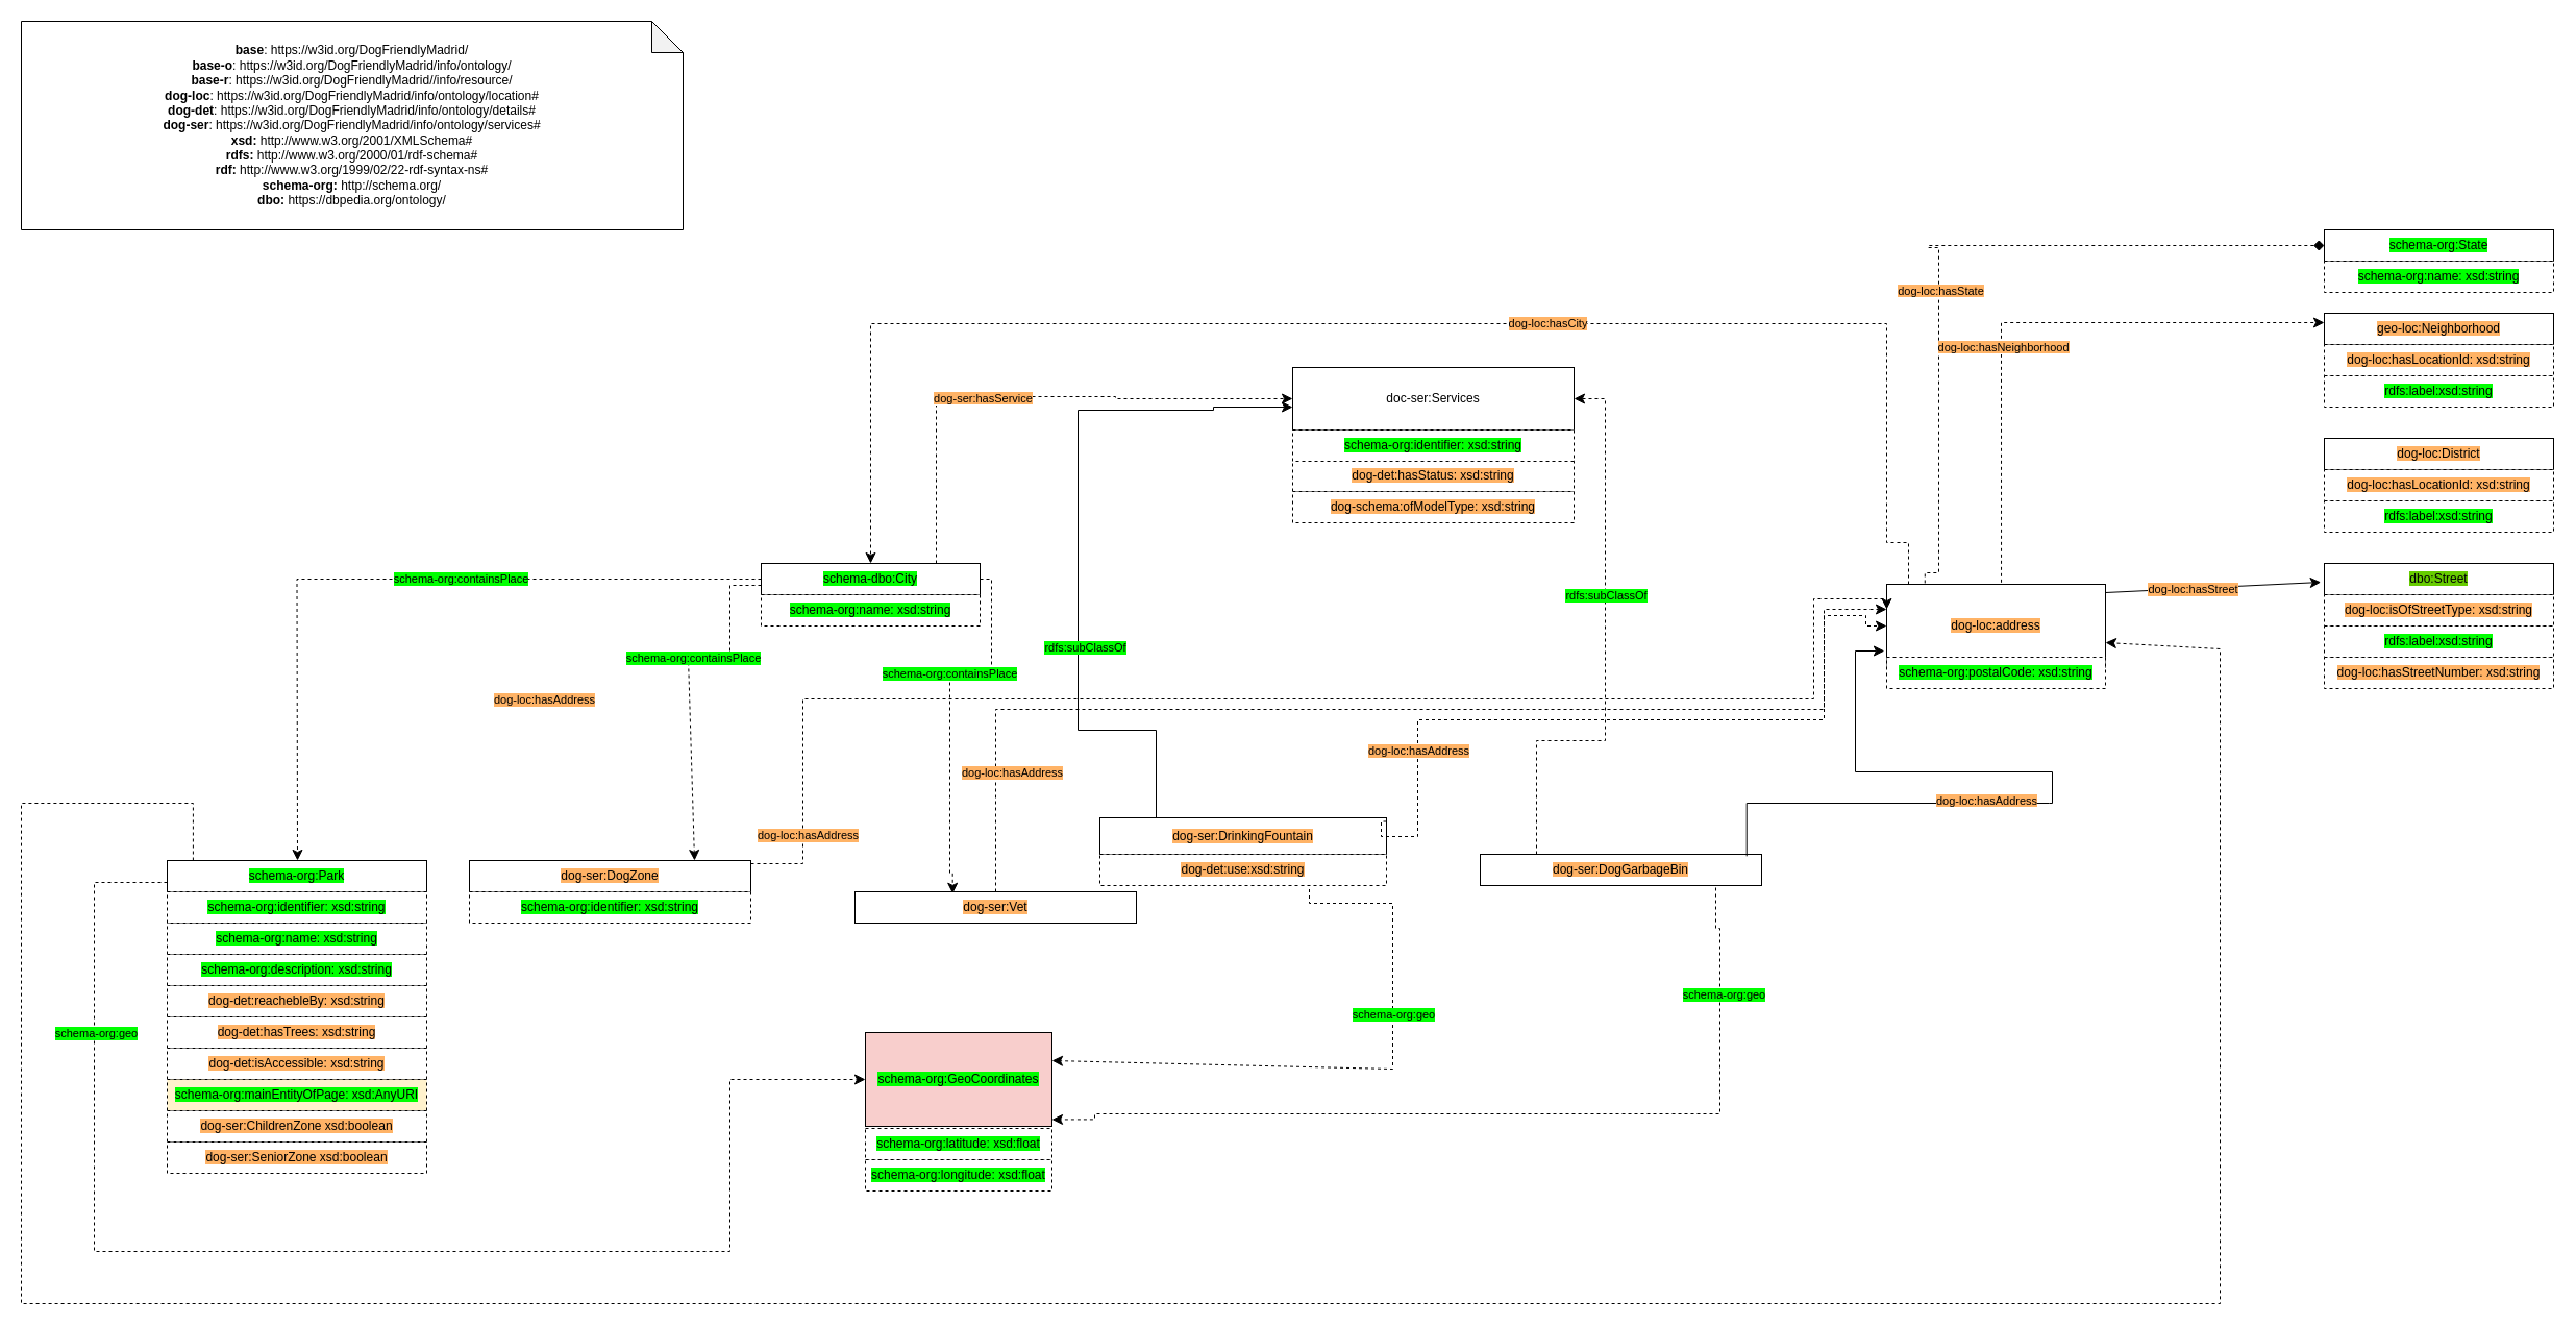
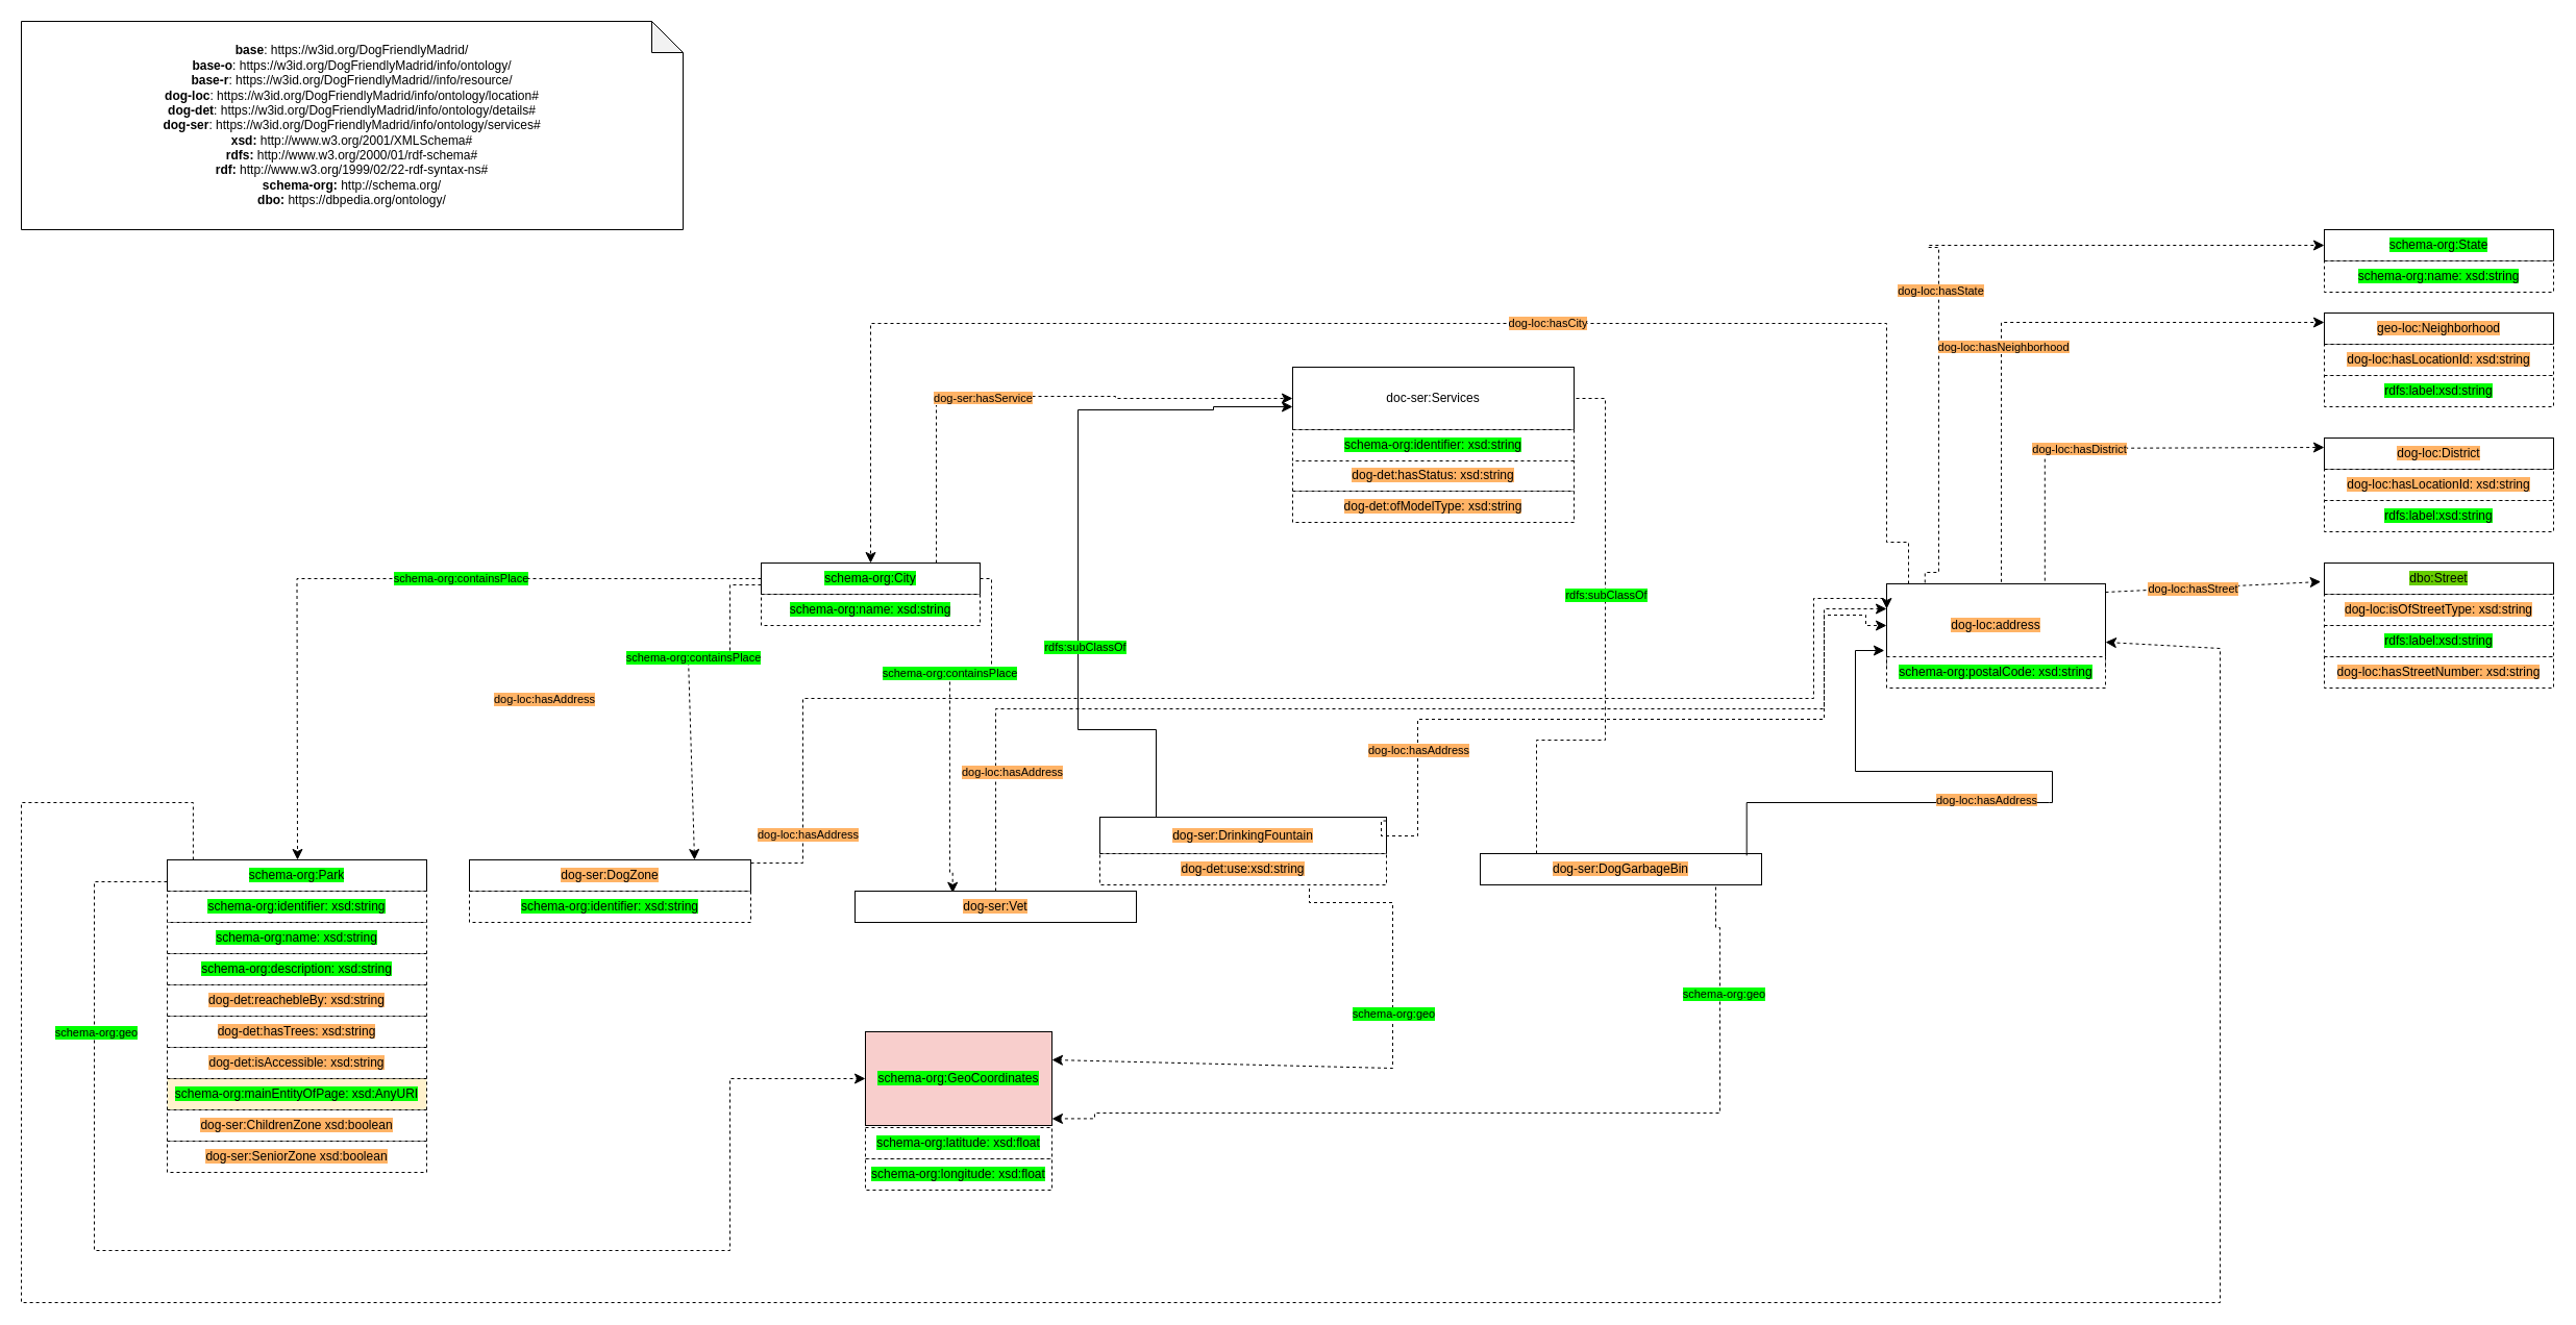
- <mxCell id="54" value="" style="endArrow=diamond;html=1;exitX=0.175;exitY=-0.013;exitDx=0;exitDy=0;entryX=0;entryY=0.5;entryDx=0;entryDy=0;endSize=8;dashed=1;arcSize=0;rounded=0;exitPerimeter=0;edgeStyle=orthogonalEdgeStyle;" parent="1" source="14" target="49" edge="1"><mxGeometry width="50" height="50" relative="1" as="geometry"><mxPoint x="1400" y="420" as="sourcePoint" /><mxPoint x="1574" y="420" as="targetPoint" /><Array as="points"><mxPoint x="1860" y="549" /><mxPoint x="1860" y="237" /><mxPoint x="1850" y="237" /><mxPoint x="1850" y="235" /></Array></mxGeometry></mxCell>
+ <mxCell id="54" value="" style="endArrow=classic;html=1;exitX=0.175;exitY=-0.013;exitDx=0;exitDy=0;entryX=0;entryY=0.5;entryDx=0;entryDy=0;endSize=8;dashed=1;arcSize=0;rounded=0;exitPerimeter=0;edgeStyle=orthogonalEdgeStyle;" parent="1" source="14" target="49" edge="1"><mxGeometry width="50" height="50" relative="1" as="geometry"><mxPoint x="1400" y="420" as="sourcePoint" /><mxPoint x="1574" y="420" as="targetPoint" /><Array as="points"><mxPoint x="1860" y="549" /><mxPoint x="1860" y="237" /><mxPoint x="1850" y="237" /><mxPoint x="1850" y="235" /></Array></mxGeometry></mxCell>
- <mxCell id="22" value="" style="endArrow=classic;html=1;endSize=8;dashed=1;arcSize=0;rounded=0;edgeStyle=orthogonalEdgeStyle;entryX=1;entryY=0.5;entryDx=0;entryDy=0;exitX=0.2;exitY=0;exitDx=0;exitDy=0;" parent="1" source="21" target="69" edge="1"><mxGeometry width="50" height="50" relative="1" as="geometry"><mxPoint x="1750" y="781.28" as="sourcePoint" /><mxPoint x="1660" y="790" as="targetPoint" /><Array as="points"><mxPoint x="1474" y="710" /><mxPoint x="1540" y="710" /><mxPoint x="1540" y="382" /></Array></mxGeometry></mxCell>
+ <mxCell id="22" value="" style="endArrow=none;html=1;endSize=8;dashed=1;arcSize=0;rounded=0;edgeStyle=orthogonalEdgeStyle;entryX=1;entryY=0.5;entryDx=0;entryDy=0;exitX=0.2;exitY=0;exitDx=0;exitDy=0;" parent="1" source="21" target="69" edge="1"><mxGeometry width="50" height="50" relative="1" as="geometry"><mxPoint x="1750" y="781.28" as="sourcePoint" /><mxPoint x="1660" y="790" as="targetPoint" /><Array as="points"><mxPoint x="1474" y="710" /><mxPoint x="1540" y="710" /><mxPoint x="1540" y="382" /></Array></mxGeometry></mxCell>
+ <mxCell id="60" value="" style="endArrow=classic;html=1;exitX=0.723;exitY=-0.036;exitDx=0;exitDy=0;entryX=0;entryY=0.3;entryDx=0;entryDy=0;endSize=8;dashed=1;arcSize=0;rounded=0;exitPerimeter=0;edgeStyle=orthogonalEdgeStyle;" parent="1" source="14" target="40" edge="1"><mxGeometry width="50" height="50" relative="1" as="geometry"><mxPoint x="1470" y="500" as="sourcePoint" /><mxPoint x="1644" y="500" as="targetPoint" /><Array as="points"><mxPoint x="1962" y="430" /><mxPoint x="2230" y="430" /></Array></mxGeometry></mxCell>
+ <mxCell id="61" value="&lt;span style=&quot;background-color: rgb(255, 179, 102);&quot;&gt;dog-loc:hasDistrict&lt;/span&gt;" style="edgeLabel;html=1;align=center;verticalAlign=middle;resizable=0;points=[];" parent="60" vertex="1" connectable="0"><mxGeometry x="-0.191" y="-1" relative="1" as="geometry"><mxPoint as="offset" /></mxGeometry></mxCell>
- <mxCell id="72" value="&lt;span style=&quot;background-color: rgb(255, 179, 102);&quot;&gt;dog-schema:ofModelType: xsd:string&lt;/span&gt;" style="rounded=0;whiteSpace=wrap;html=1;snapToPoint=1;points=[[0.1,0],[0.2,0],[0.3,0],[0.4,0],[0.5,0],[0.6,0],[0.7,0],[0.8,0],[0.9,0],[0,0.1],[0,0.3],[0,0.5],[0,0.7],[0,0.9],[0.1,1],[0.2,1],[0.3,1],[0.4,1],[0.5,1],[0.6,1],[0.7,1],[0.8,1],[0.9,1],[1,0.1],[1,0.3],[1,0.5],[1,0.7],[1,0.9]];dashed=1;" parent="1" vertex="1"><mxGeometry x="1240" y="471" width="270" height="30" as="geometry" /></mxCell>
+ <mxCell id="72" value="&lt;span style=&quot;background-color: rgb(255, 179, 102);&quot;&gt;dog-det:ofModelType: xsd:string&lt;/span&gt;" style="rounded=0;whiteSpace=wrap;html=1;snapToPoint=1;points=[[0.1,0],[0.2,0],[0.3,0],[0.4,0],[0.5,0],[0.6,0],[0.7,0],[0.8,0],[0.9,0],[0,0.1],[0,0.3],[0,0.5],[0,0.7],[0,0.9],[0.1,1],[0.2,1],[0.3,1],[0.4,1],[0.5,1],[0.6,1],[0.7,1],[0.8,1],[0.9,1],[1,0.1],[1,0.3],[1,0.5],[1,0.7],[1,0.9]];dashed=1;" parent="1" vertex="1"><mxGeometry x="1240" y="471" width="270" height="30" as="geometry" /></mxCell>
- <mxCell id="3" value="&lt;span style=&quot;background-color: rgb(0, 255, 0);&quot;&gt;schema-dbo:City&lt;/span&gt;" style="rounded=0;whiteSpace=wrap;html=1;snapToPoint=1;points=[[0.1,0],[0.2,0],[0.3,0],[0.4,0],[0.5,0],[0.6,0],[0.7,0],[0.8,0],[0.9,0],[0,0.1],[0,0.3],[0,0.5],[0,0.7],[0,0.9],[0.1,1],[0.2,1],[0.3,1],[0.4,1],[0.5,1],[0.6,1],[0.7,1],[0.8,1],[0.9,1],[1,0.1],[1,0.3],[1,0.5],[1,0.7],[1,0.9]];" parent="1" vertex="1"><mxGeometry x="730" y="540" width="210" height="30" as="geometry" /></mxCell>
+ <mxCell id="3" value="&lt;span style=&quot;background-color: rgb(0, 255, 0);&quot;&gt;schema-org:City&lt;/span&gt;" style="rounded=0;whiteSpace=wrap;html=1;snapToPoint=1;points=[[0.1,0],[0.2,0],[0.3,0],[0.4,0],[0.5,0],[0.6,0],[0.7,0],[0.8,0],[0.9,0],[0,0.1],[0,0.3],[0,0.5],[0,0.7],[0,0.9],[0.1,1],[0.2,1],[0.3,1],[0.4,1],[0.5,1],[0.6,1],[0.7,1],[0.8,1],[0.9,1],[1,0.1],[1,0.3],[1,0.5],[1,0.7],[1,0.9]];" parent="1" vertex="1"><mxGeometry x="730" y="540" width="210" height="30" as="geometry" /></mxCell>
- <mxCell id="56" value="" style="endArrow=classic;html=1;exitX=1;exitY=0.1;exitDx=0;exitDy=0;entryX=-0.015;entryY=0.6;entryDx=0;entryDy=0;endSize=8;dashed=0;arcSize=0;rounded=0;entryPerimeter=0;" parent="1" source="14" target="44" edge="1"><mxGeometry width="50" height="50" relative="1" as="geometry"><mxPoint x="1410" y="710" as="sourcePoint" /><mxPoint x="1584" y="710" as="targetPoint" /></mxGeometry></mxCell>
+ <mxCell id="56" value="" style="endArrow=classic;html=1;exitX=1;exitY=0.1;exitDx=0;exitDy=0;entryX=-0.015;entryY=0.6;entryDx=0;entryDy=0;endSize=8;dashed=1;arcSize=0;rounded=0;entryPerimeter=0;" parent="1" source="14" target="44" edge="1"><mxGeometry width="50" height="50" relative="1" as="geometry"><mxPoint x="1410" y="710" as="sourcePoint" /><mxPoint x="1584" y="710" as="targetPoint" /></mxGeometry></mxCell>
